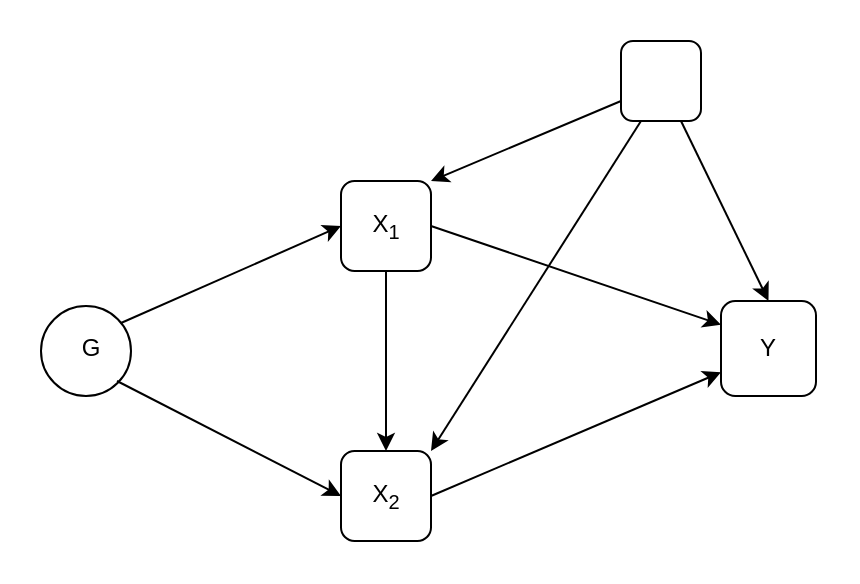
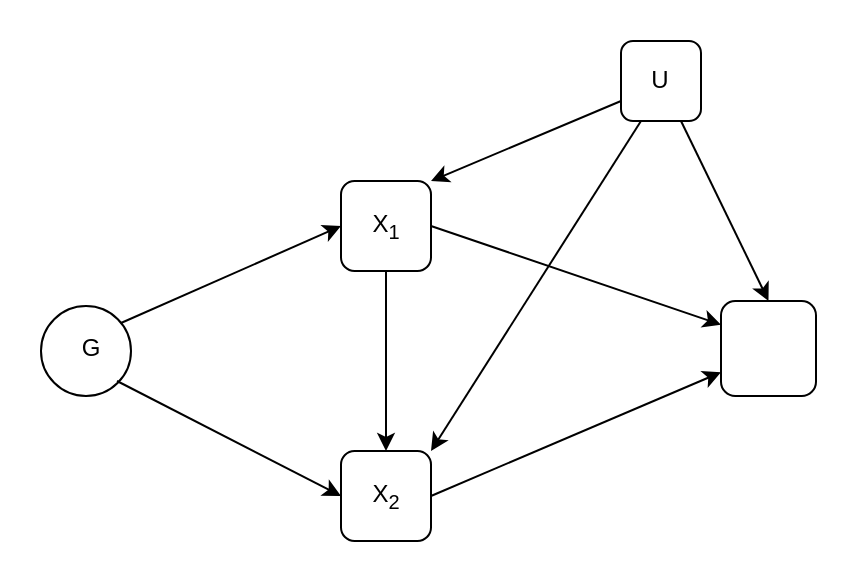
+ <mxCell id="11" value="U" style="text;html=1;strokeColor=none;fillColor=none;align=center;verticalAlign=middle;whiteSpace=wrap;rounded=0;" vertex="1" parent="1"><mxGeometry x="310" y="30" width="40" height="20" as="geometry" /></mxCell>
- <mxCell id="8" value="Y" style="text;html=1;strokeColor=none;fillColor=none;align=center;verticalAlign=middle;whiteSpace=wrap;rounded=0;" vertex="1" parent="1"><mxGeometry x="363.75" y="163.75" width="40" height="20" as="geometry" /></mxCell>
